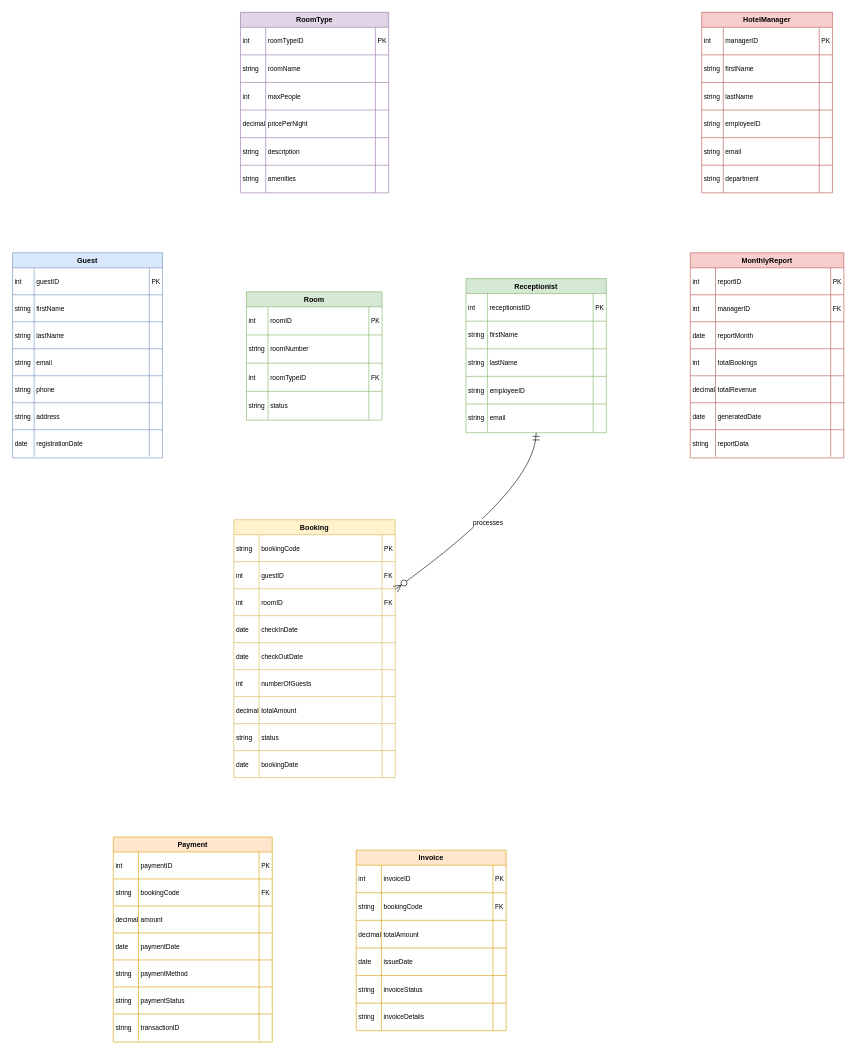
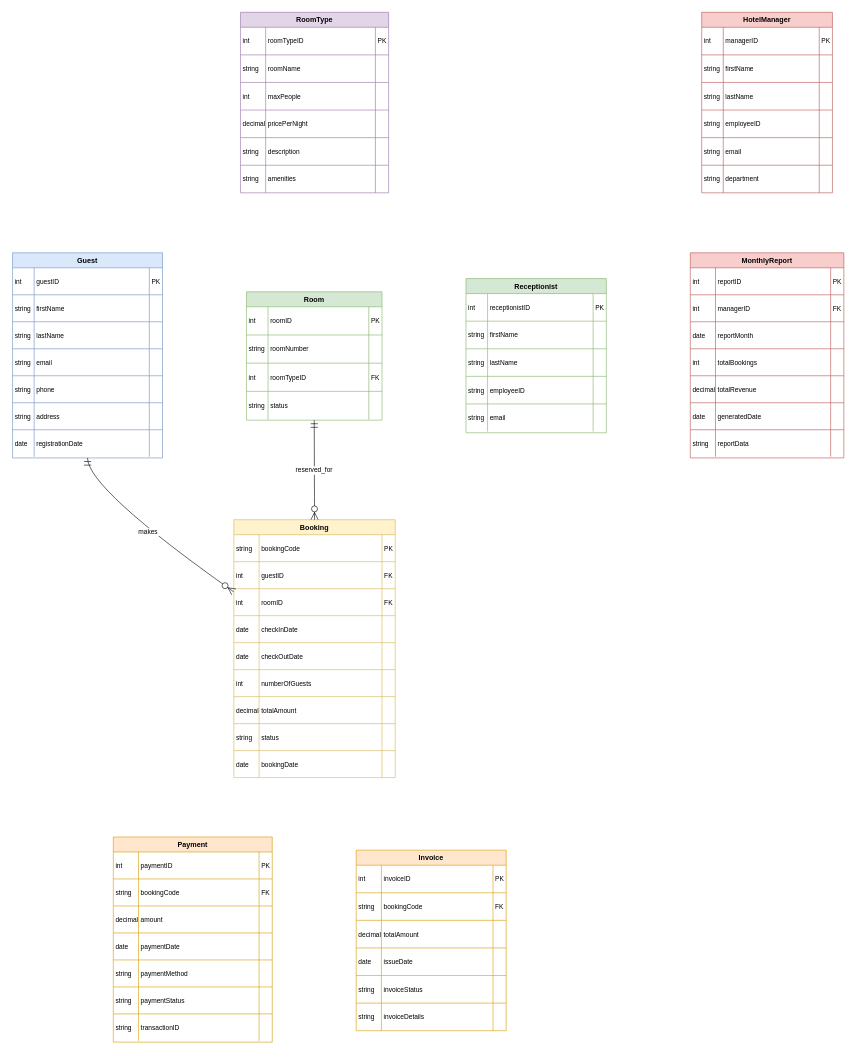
+ <mxCell id="240" value="reserved_for" style="curved=1;startArrow=ERmandOne;startSize=10;;endArrow=ERzeroToMany;endSize=10;;exitX=0.5;exitY=1;entryX=0.5;entryY=0;rounded=0;" edge="1" parent="1" source="68" target="31"><mxGeometry relative="1" as="geometry"><Array as="points" /></mxGeometry></mxCell>
- <mxCell id="241" value="processes" style="curved=1;startArrow=ERmandOne;startSize=10;;endArrow=ERzeroToMany;endSize=10;;exitX=0.5;exitY=1;entryX=1;entryY=0.27;rounded=0;" edge="1" parent="1" source="164" target="31"><mxGeometry relative="1" as="geometry"><Array as="points"><mxPoint x="893" y="814" /></Array></mxGeometry></mxCell>
+ <mxCell id="239" value="makes" style="curved=1;startArrow=ERmandOne;startSize=10;;endArrow=ERzeroToMany;endSize=10;;exitX=0.5;exitY=1;entryX=0;entryY=0.28;rounded=0;" edge="1" parent="1" source="2" target="31"><mxGeometry relative="1" as="geometry"><Array as="points"><mxPoint x="145" y="814" /></Array></mxGeometry></mxCell>
